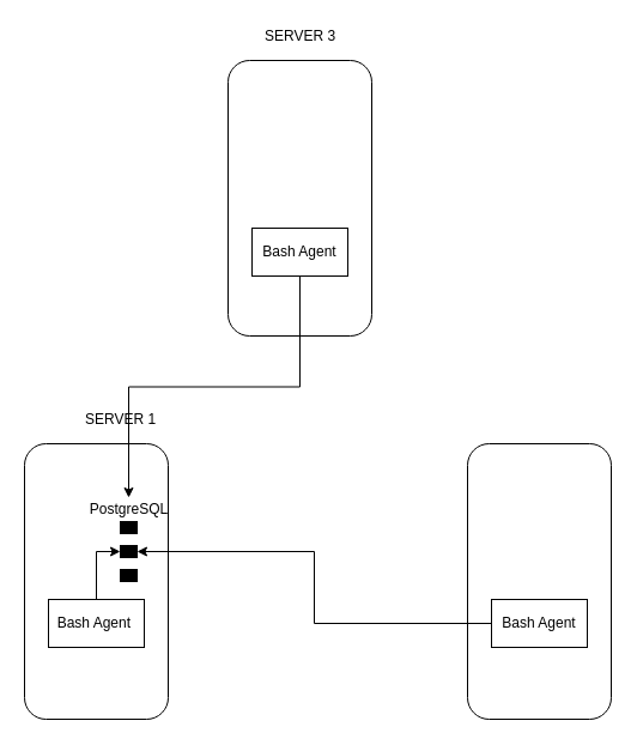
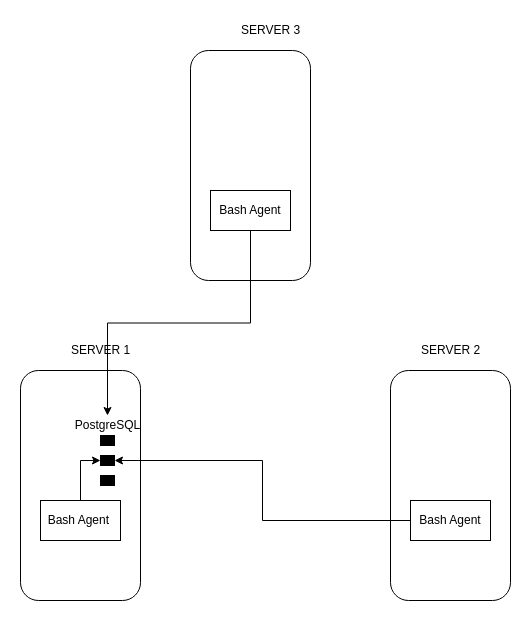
- <mxCell id="14" value="SERVER 3" style="text;html=1;align=center;verticalAlign=middle;resizable=0;points=[];;autosize=1;" vertex="1" parent="1"><mxGeometry x="215" y="20" width="70" height="20" as="geometry" /></mxCell>
+ <mxCell id="14" value="SERVER 3" style="text;html=1;align=center;verticalAlign=middle;resizable=0;points=[];;autosize=1;" vertex="1" parent="1"><mxGeometry x="235" y="20" width="70" height="20" as="geometry" /></mxCell>
+ <mxCell id="13" value="SERVER 2" style="text;html=1;align=center;verticalAlign=middle;resizable=0;points=[];;autosize=1;" vertex="1" parent="1"><mxGeometry x="415" y="340" width="70" height="20" as="geometry" /></mxCell>
